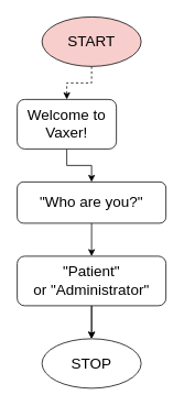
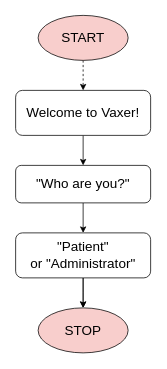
- <mxCell id="5" value="&lt;font style=&quot;font-size: 18px&quot;&gt;Welcome to Vaxer!&lt;/font&gt;" style="rounded=1;whiteSpace=wrap;html=1;" vertex="1" parent="1"><mxGeometry x="20" y="120" width="120" height="60" as="geometry" /></mxCell>
+ <mxCell id="5" value="&lt;font style=&quot;font-size: 18px&quot;&gt;Welcome to Vaxer!&lt;/font&gt;" style="rounded=1;whiteSpace=wrap;html=1;" vertex="1" parent="1"><mxGeometry x="20" y="120" width="180" height="60" as="geometry" /></mxCell>
- <mxCell id="11" value="STOP" style="ellipse;whiteSpace=wrap;html=1;fontSize=18;" vertex="1" parent="1"><mxGeometry x="50" y="410" width="120" height="60" as="geometry" /></mxCell>
+ <mxCell id="11" value="STOP" style="ellipse;whiteSpace=wrap;html=1;fontSize=18;fillColor=#f8cecc;" vertex="1" parent="1"><mxGeometry x="50" y="410" width="120" height="60" as="geometry" /></mxCell>
